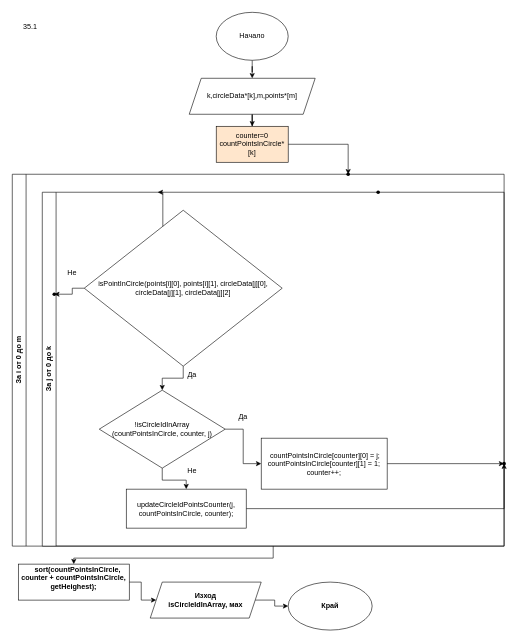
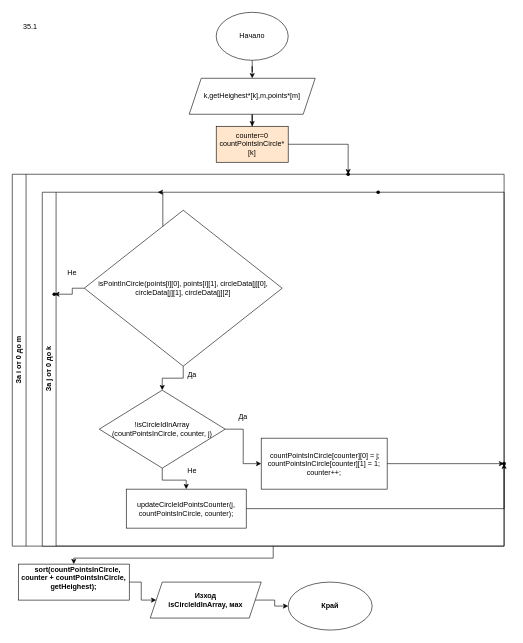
- <mxCell id="5" value="k,circleData*[k],m,points*[m]" style="shape=parallelogram;perimeter=parallelogramPerimeter;whiteSpace=wrap;html=1;fixedSize=1;" parent="1" vertex="1"><mxGeometry x="315" y="130" width="210" height="60" as="geometry" /></mxCell>
+ <mxCell id="5" value="k,getHeighest*[k],m,points*[m]" style="shape=parallelogram;perimeter=parallelogramPerimeter;whiteSpace=wrap;html=1;fixedSize=1;" parent="1" vertex="1"><mxGeometry x="315" y="130" width="210" height="60" as="geometry" /></mxCell>
